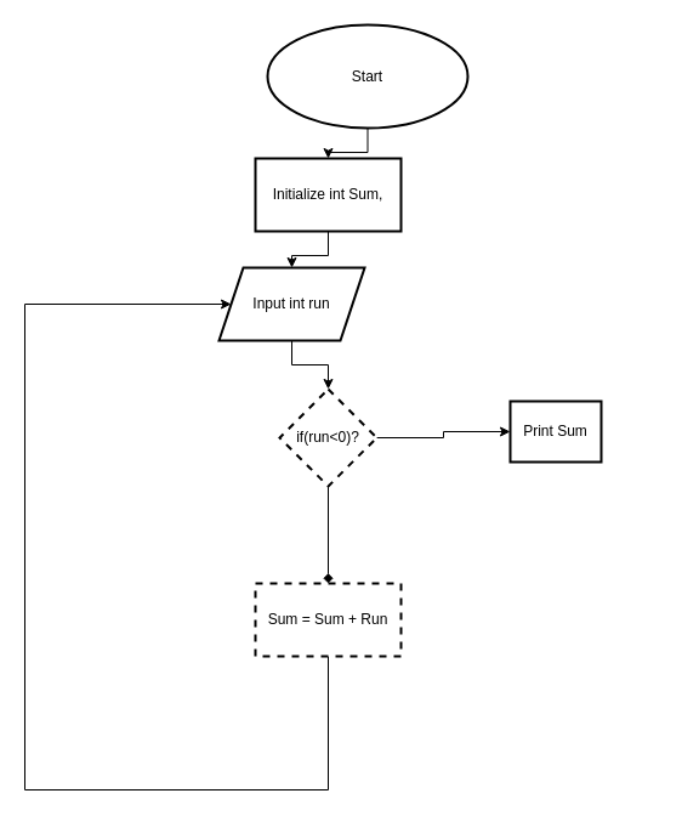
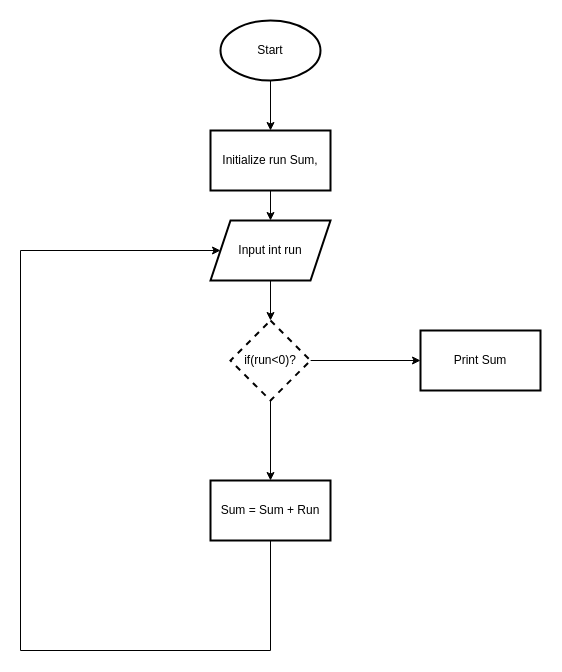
- <mxCell id="3" value="Start" style="strokeWidth=2;html=1;shape=mxgraph.flowchart.start_1;whiteSpace=wrap;" vertex="1" parent="1"><mxGeometry x="220" y="20" width="165" height="85" as="geometry" /></mxCell>
+ <mxCell id="3" value="Start" style="strokeWidth=2;html=1;shape=mxgraph.flowchart.start_1;whiteSpace=wrap;" vertex="1" parent="1"><mxGeometry x="220" y="20" width="100" height="60" as="geometry" /></mxCell>
- <mxCell id="11" value="Initialize int Sum," style="whiteSpace=wrap;html=1;strokeWidth=2;" vertex="1" parent="1"><mxGeometry x="210" y="130" width="120" height="60" as="geometry" /></mxCell>
+ <mxCell id="11" value="Initialize run Sum," style="whiteSpace=wrap;html=1;strokeWidth=2;" vertex="1" parent="1"><mxGeometry x="210" y="130" width="120" height="60" as="geometry" /></mxCell>
- <mxCell id="5" value="Input int run" style="shape=parallelogram;perimeter=parallelogramPerimeter;whiteSpace=wrap;html=1;fixedSize=1;strokeWidth=2;" vertex="1" parent="1"><mxGeometry x="180" y="220" width="120" height="60" as="geometry" /></mxCell>
+ <mxCell id="5" value="Input int run" style="shape=parallelogram;perimeter=parallelogramPerimeter;whiteSpace=wrap;html=1;fixedSize=1;strokeWidth=2;" vertex="1" parent="1"><mxGeometry x="210" y="220" width="120" height="60" as="geometry" /></mxCell>
- <mxCell id="9" value="Print Sum" style="whiteSpace=wrap;html=1;strokeWidth=2;" vertex="1" parent="1"><mxGeometry x="420" y="330" width="75" height="50" as="geometry" /></mxCell>
+ <mxCell id="9" value="Print Sum" style="whiteSpace=wrap;html=1;strokeWidth=2;" vertex="1" parent="1"><mxGeometry x="420" y="330" width="120" height="60" as="geometry" /></mxCell>
- <mxCell id="7" value="" style="edgeStyle=orthogonalEdgeStyle;rounded=0;orthogonalLoop=1;jettySize=auto;html=1;endArrow=diamond;" edge="1" parent="1" source="8" target="13"><mxGeometry relative="1" as="geometry" /></mxCell>
+ <mxCell id="7" value="" style="edgeStyle=orthogonalEdgeStyle;rounded=0;orthogonalLoop=1;jettySize=auto;html=1;" edge="1" parent="1" source="8" target="13"><mxGeometry relative="1" as="geometry" /></mxCell>
- <mxCell id="13" value="Sum = Sum + Run" style="whiteSpace=wrap;html=1;strokeWidth=2;dashed=1;" vertex="1" parent="1"><mxGeometry x="210" y="480" width="120" height="60" as="geometry" /></mxCell>
+ <mxCell id="13" value="Sum = Sum + Run" style="whiteSpace=wrap;html=1;strokeWidth=2;" vertex="1" parent="1"><mxGeometry x="210" y="480" width="120" height="60" as="geometry" /></mxCell>
